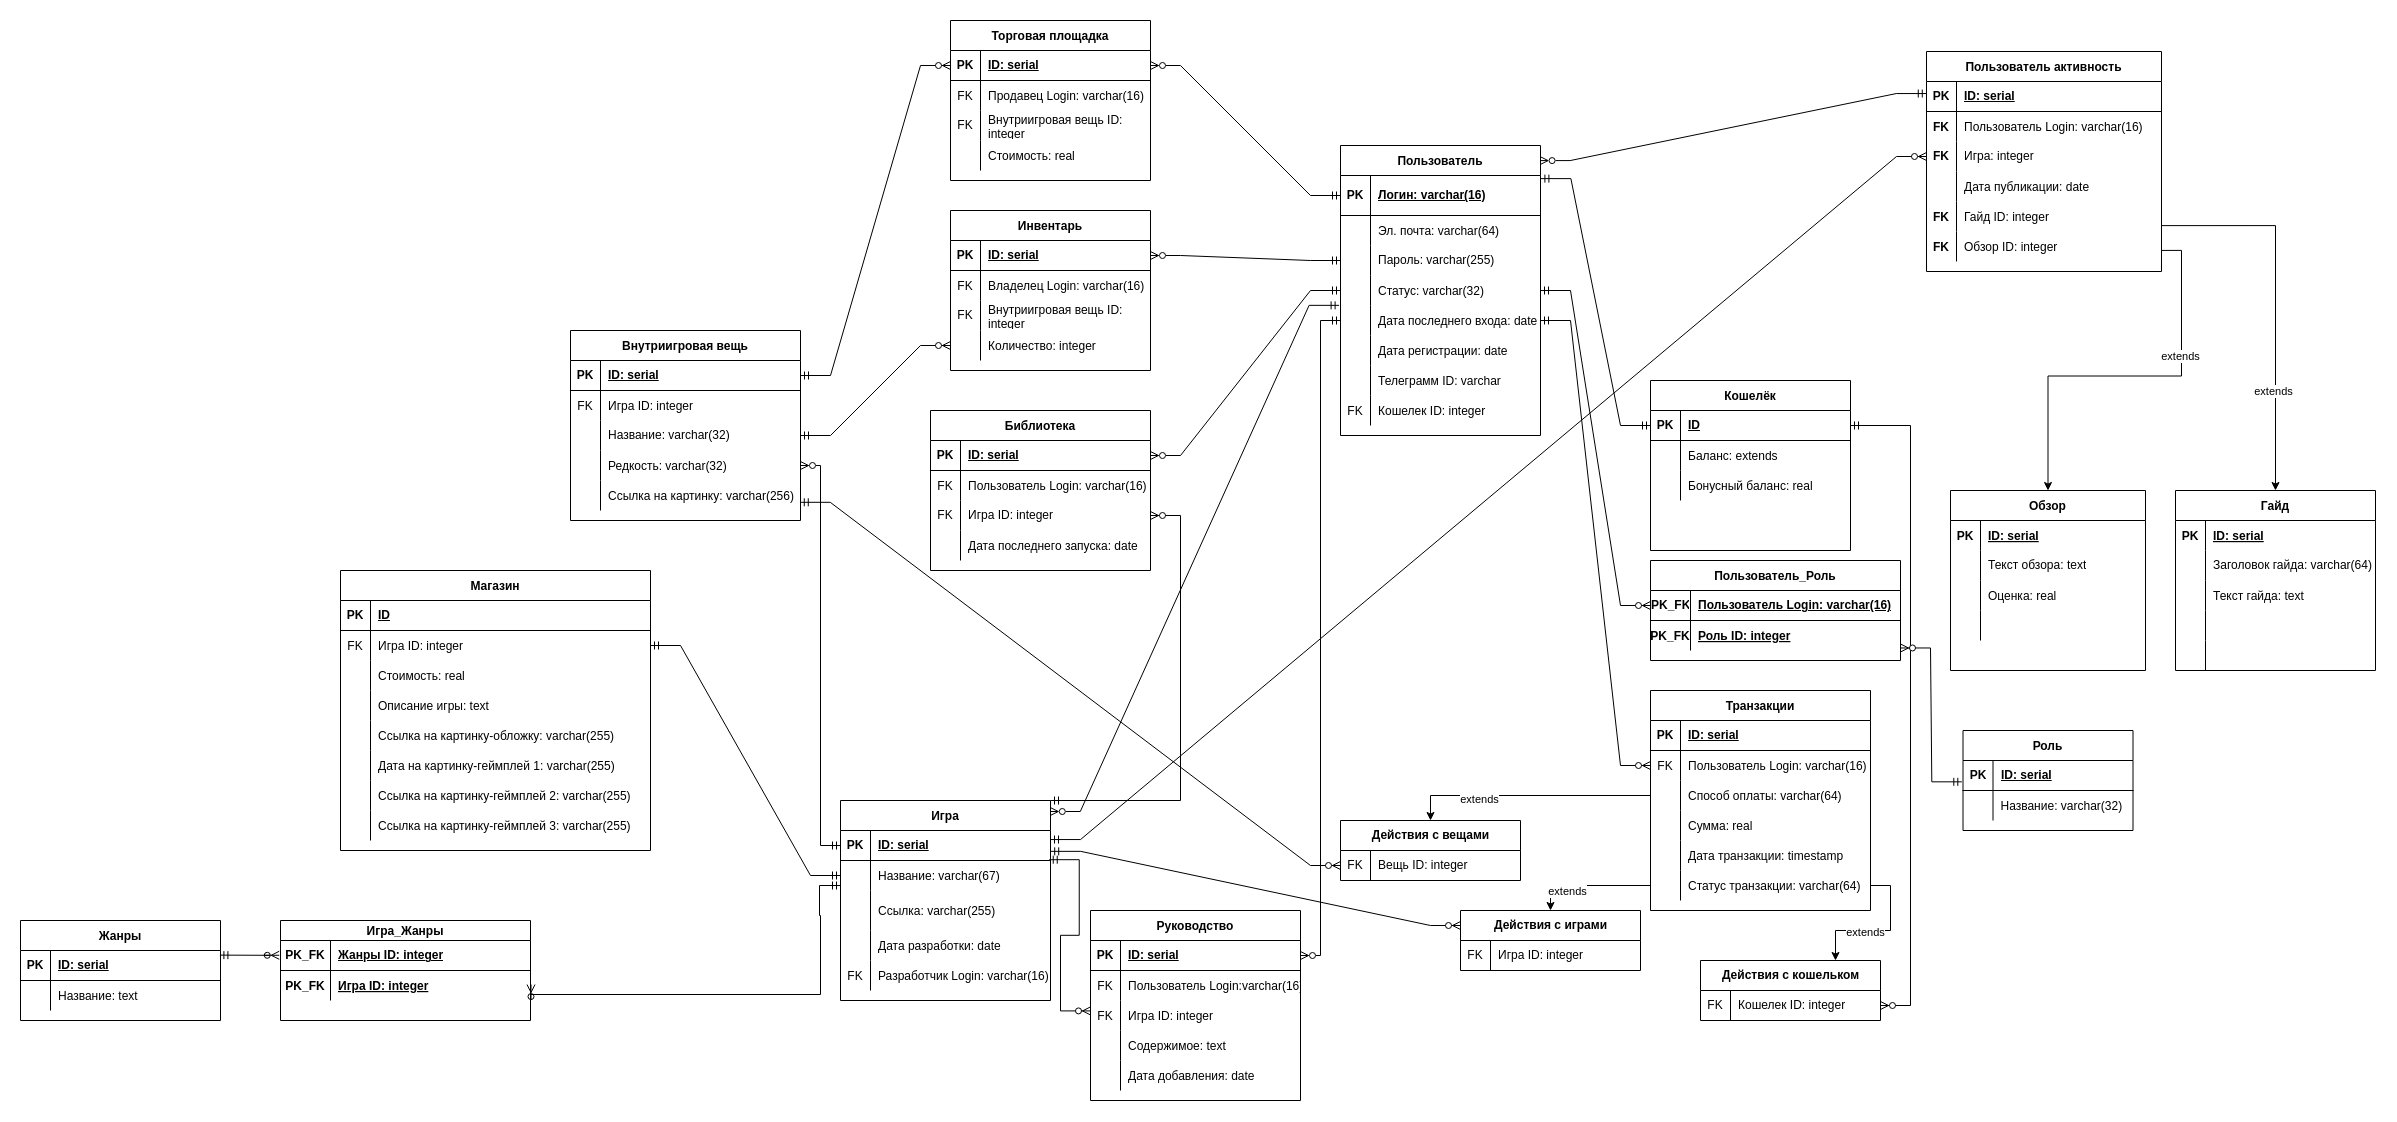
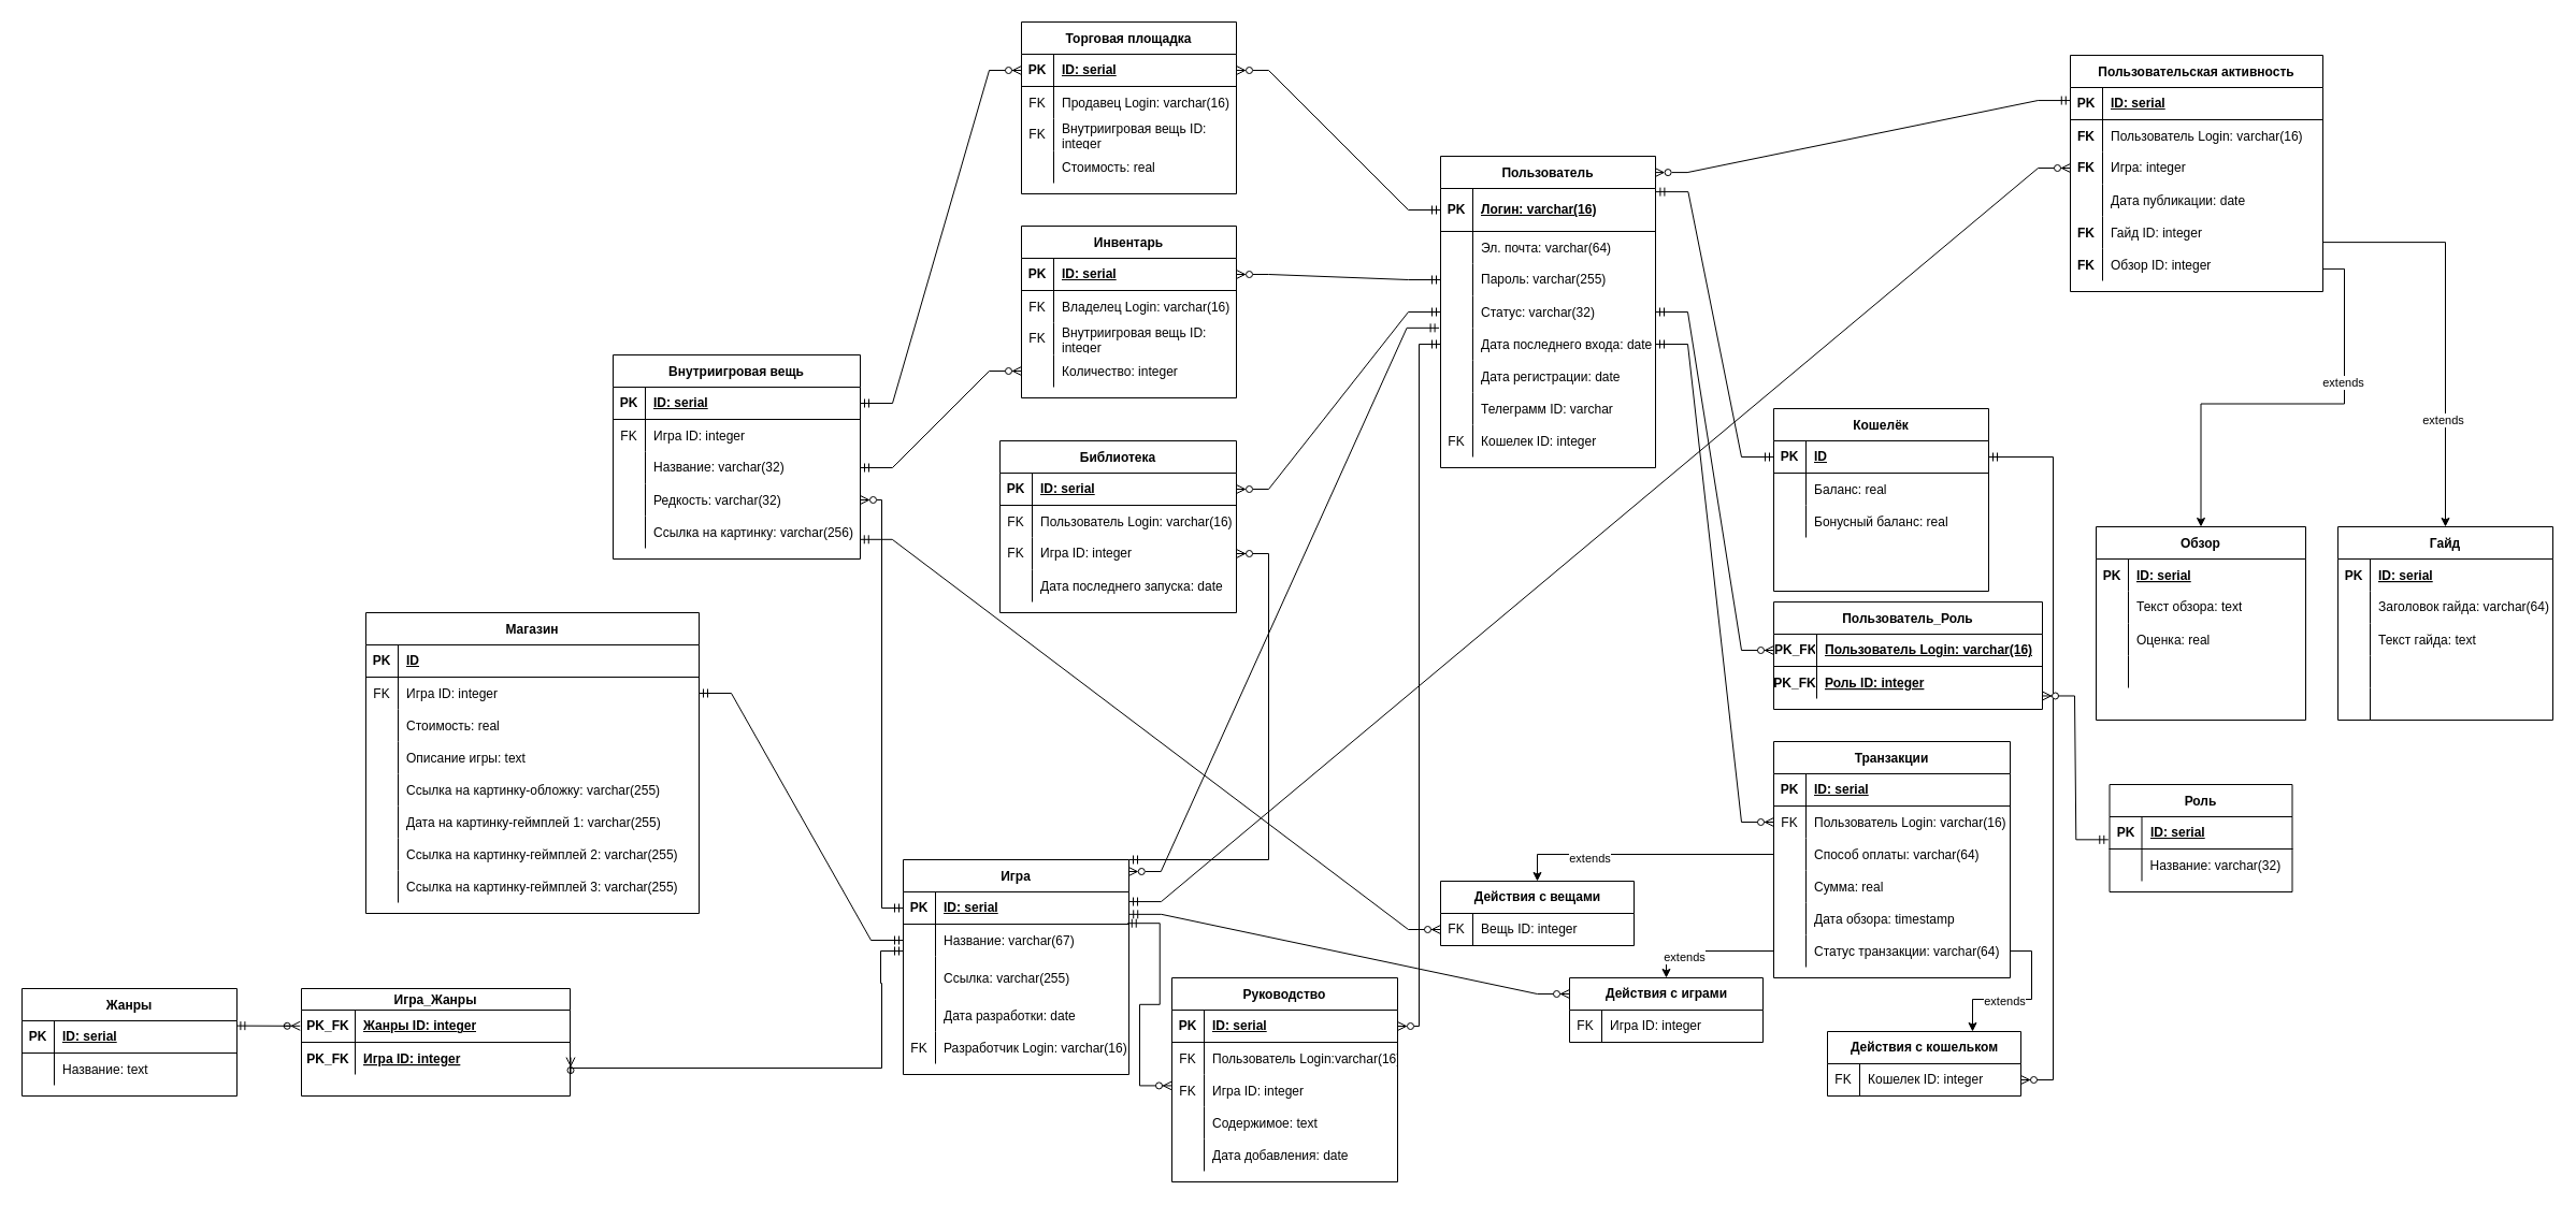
- <mxCell id="94" value="Пользователь активность" style="shape=table;startSize=30;container=1;collapsible=1;childLayout=tableLayout;fixedRows=1;rowLines=0;fontStyle=1;align=center;resizeLast=1;" vertex="1" parent="1"><mxGeometry x="1926" y="51" width="235" height="220" as="geometry" /></mxCell>
+ <mxCell id="94" value="Пользовательская активность" style="shape=table;startSize=30;container=1;collapsible=1;childLayout=tableLayout;fixedRows=1;rowLines=0;fontStyle=1;align=center;resizeLast=1;" vertex="1" parent="1"><mxGeometry x="1926" y="51" width="235" height="220" as="geometry" /></mxCell>
- <mxCell id="88" value="Баланс: extends" style="shape=partialRectangle;connectable=0;fillColor=none;top=0;left=0;bottom=0;right=0;align=left;spacingLeft=6;overflow=hidden;" vertex="1" parent="86"><mxGeometry x="30" width="170" height="30" as="geometry"><mxRectangle width="170" height="30" as="alternateBounds" /></mxGeometry></mxCell>
+ <mxCell id="88" value="Баланс: real" style="shape=partialRectangle;connectable=0;fillColor=none;top=0;left=0;bottom=0;right=0;align=left;spacingLeft=6;overflow=hidden;" vertex="1" parent="86"><mxGeometry x="30" width="170" height="30" as="geometry"><mxRectangle width="170" height="30" as="alternateBounds" /></mxGeometry></mxCell>
- <mxCell id="135" value="Дата транзакции: timestamp" style="shape=partialRectangle;connectable=0;fillColor=none;top=0;left=0;bottom=0;right=0;align=left;spacingLeft=6;overflow=hidden;" vertex="1" parent="133"><mxGeometry x="30" width="190" height="30" as="geometry"><mxRectangle width="190" height="30" as="alternateBounds" /></mxGeometry></mxCell>
+ <mxCell id="135" value="Дата обзора: timestamp" style="shape=partialRectangle;connectable=0;fillColor=none;top=0;left=0;bottom=0;right=0;align=left;spacingLeft=6;overflow=hidden;" vertex="1" parent="133"><mxGeometry x="30" width="190" height="30" as="geometry"><mxRectangle width="190" height="30" as="alternateBounds" /></mxGeometry></mxCell>
